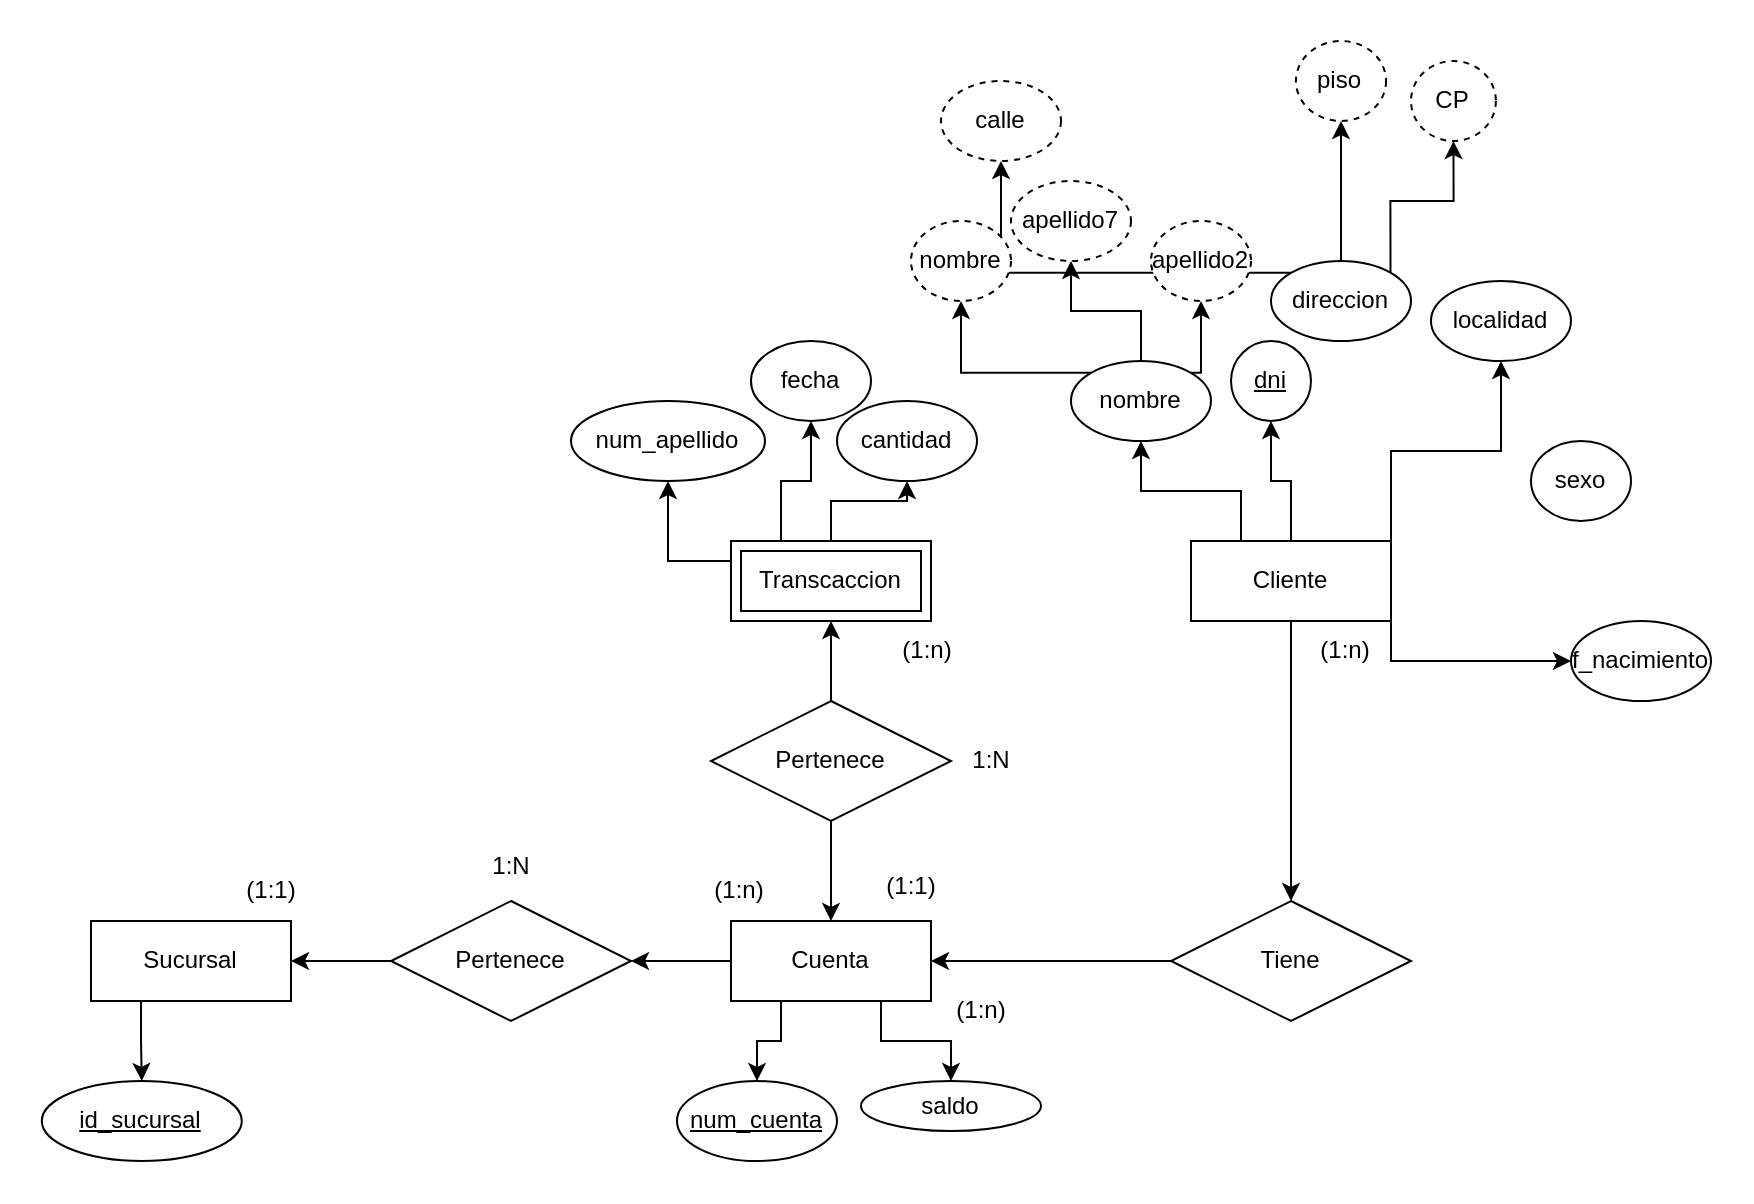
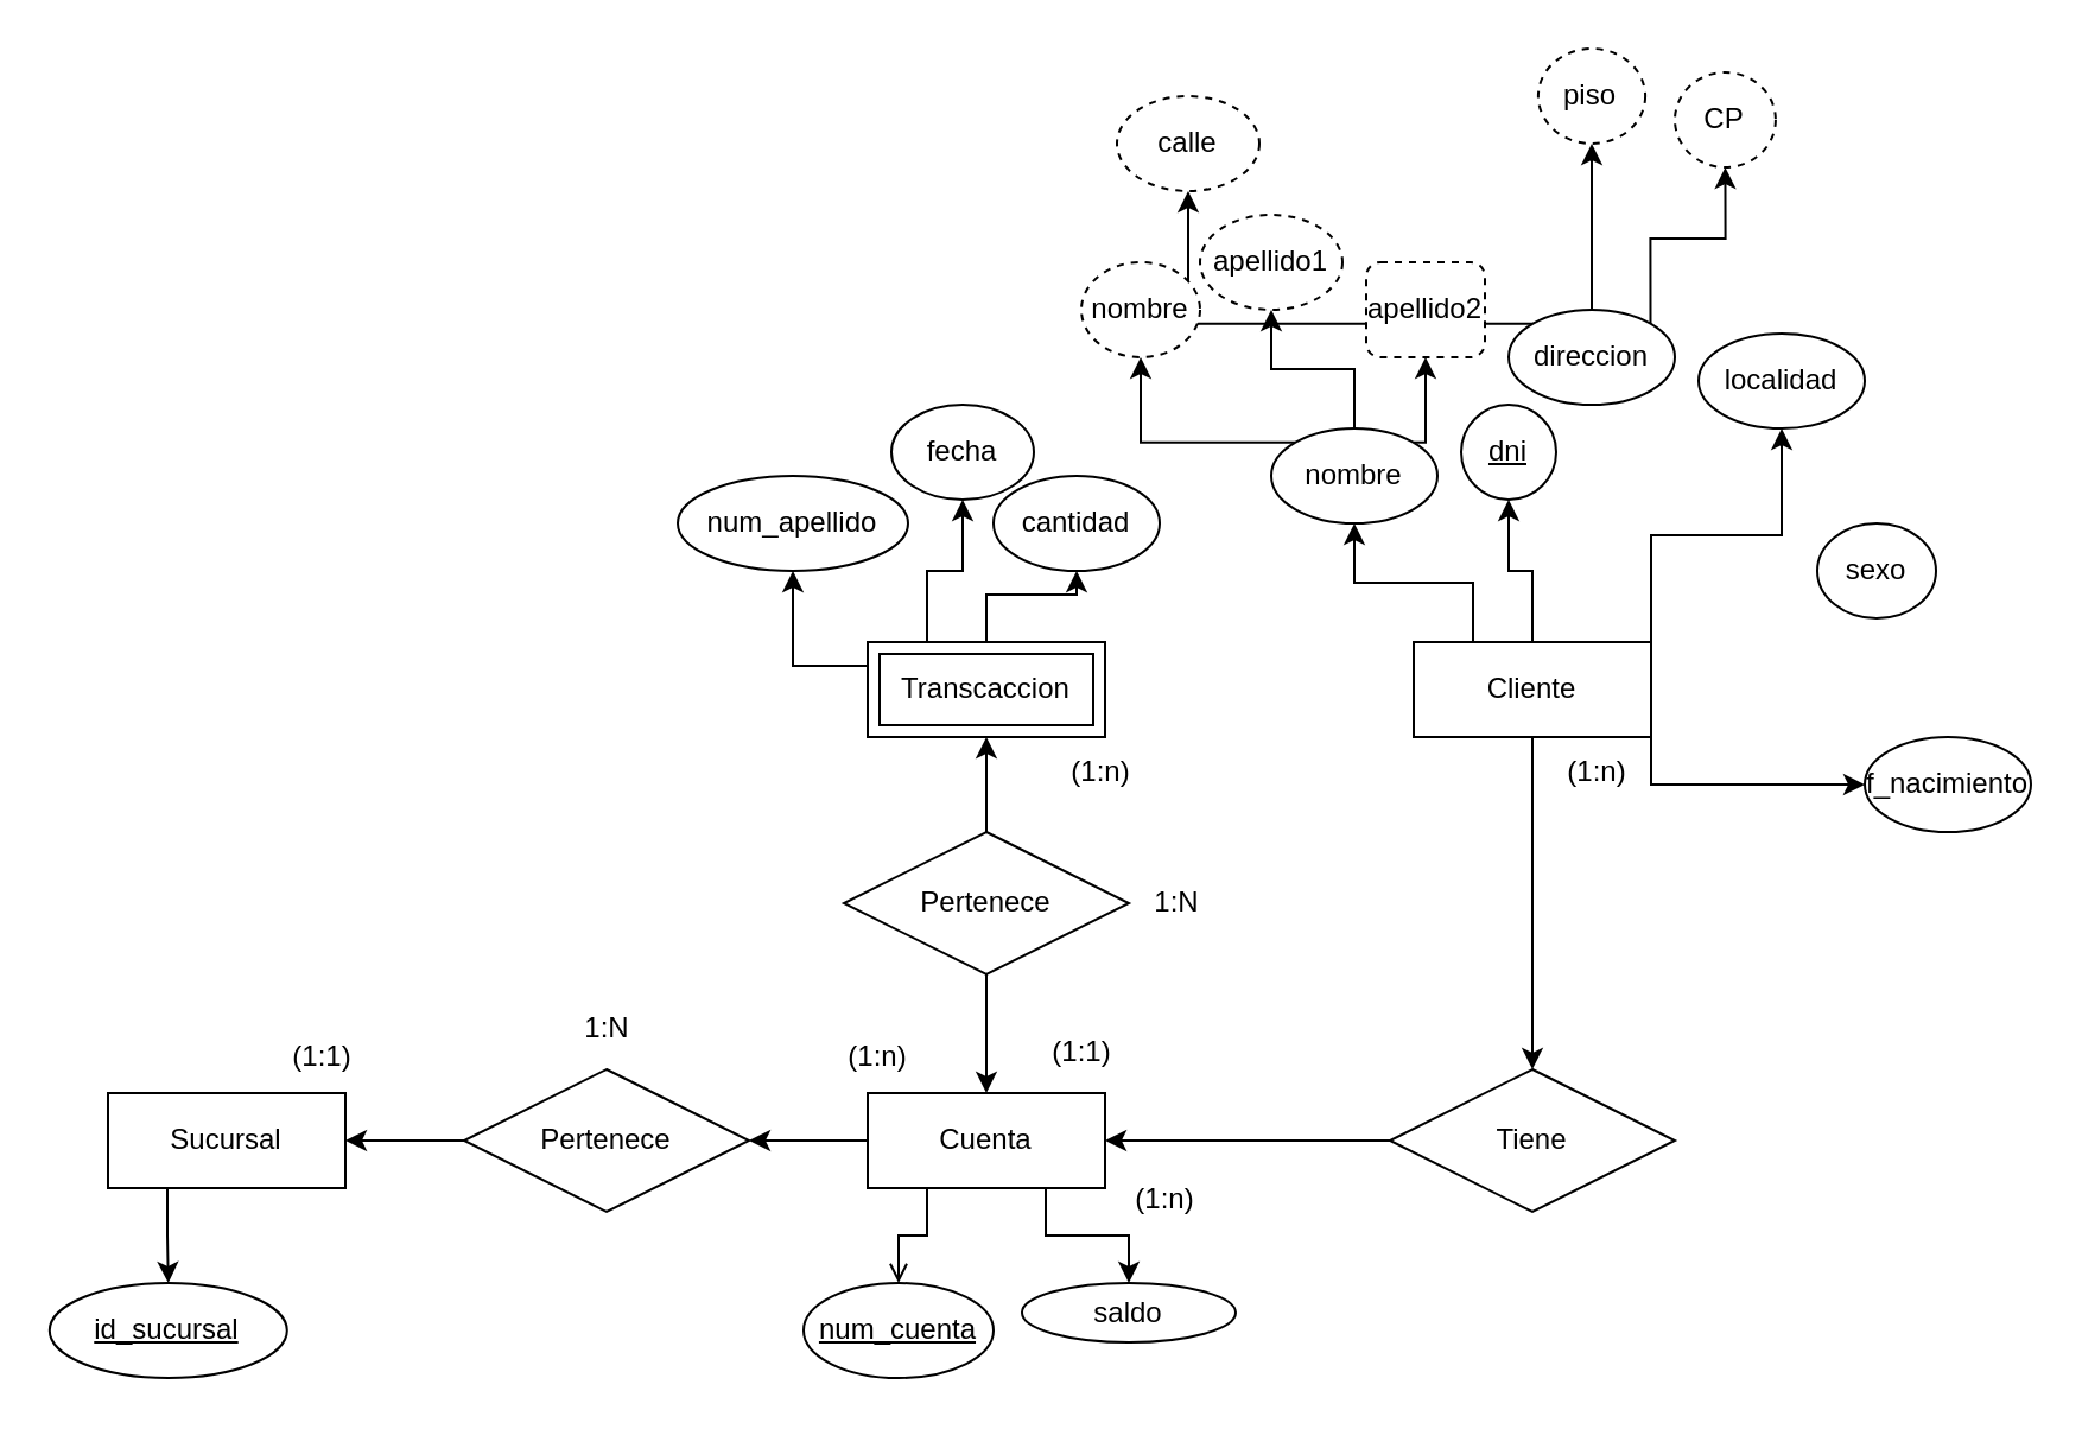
- <mxCell id="55" value="apellido7" style="ellipse;whiteSpace=wrap;html=1;align=center;dashed=1;" vertex="1" parent="1"><mxGeometry x="505" y="90" width="60" height="40" as="geometry" /></mxCell>
+ <mxCell id="55" value="apellido1" style="ellipse;whiteSpace=wrap;html=1;align=center;dashed=1;" vertex="1" parent="1"><mxGeometry x="505" y="90" width="60" height="40" as="geometry" /></mxCell>
- <mxCell id="56" value="apellido2" style="ellipse;whiteSpace=wrap;html=1;align=center;dashed=1;" vertex="1" parent="1"><mxGeometry x="575" y="110" width="50" height="40" as="geometry" /></mxCell>
+ <mxCell id="56" value="apellido2" style="whiteSpace=wrap;html=1;align=center;dashed=1;rounded=1;" vertex="1" parent="1"><mxGeometry x="575" y="110" width="50" height="40" as="geometry" /></mxCell>
- <mxCell id="29" style="edgeStyle=orthogonalEdgeStyle;rounded=0;orthogonalLoop=1;jettySize=auto;html=1;exitX=0.25;exitY=1;exitDx=0;exitDy=0;" edge="1" parent="1" source="31" target="43"><mxGeometry relative="1" as="geometry"><mxPoint x="389.909" y="530" as="targetPoint" /></mxGeometry></mxCell>
+ <mxCell id="29" style="edgeStyle=orthogonalEdgeStyle;rounded=0;orthogonalLoop=1;jettySize=auto;html=1;exitX=0.25;exitY=1;exitDx=0;exitDy=0;endArrow=open;" edge="1" parent="1" source="31" target="43"><mxGeometry relative="1" as="geometry"><mxPoint x="389.909" y="530" as="targetPoint" /></mxGeometry></mxCell>
